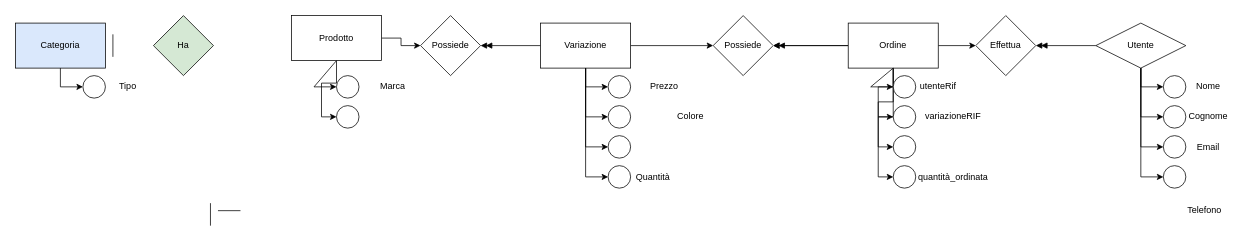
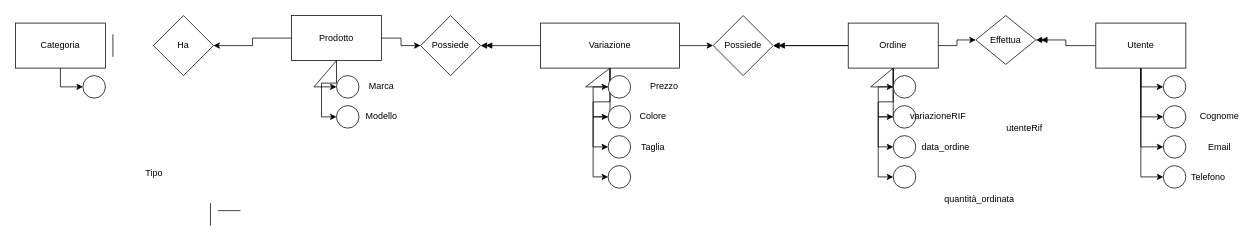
- <mxCell id="41" value="Categoria" style="rounded=0;whiteSpace=wrap;html=1;fillColor=#dae8fc;" parent="1" vertex="1"><mxGeometry x="20" y="30" width="120" height="60" as="geometry" /></mxCell>
+ <mxCell id="41" value="Categoria" style="rounded=0;whiteSpace=wrap;html=1;" parent="1" vertex="1"><mxGeometry x="20" y="30" width="120" height="60" as="geometry" /></mxCell>
- <mxCell id="45" value="Ha" style="rhombus;whiteSpace=wrap;html=1;fillColor=#d5e8d4;" parent="1" vertex="1"><mxGeometry x="204" y="20" width="80" height="80" as="geometry" /></mxCell>
+ <mxCell id="45" value="Ha" style="rhombus;whiteSpace=wrap;html=1;" parent="1" vertex="1"><mxGeometry x="204" y="20" width="80" height="80" as="geometry" /></mxCell>
+ <mxCell id="3" style="edgeStyle=orthogonalEdgeStyle;rounded=0;orthogonalLoop=1;jettySize=auto;html=1;exitX=0;exitY=0.5;exitDx=0;exitDy=0;entryX=1;entryY=0.5;entryDx=0;entryDy=0;" parent="1" source="5" target="45" edge="1"><mxGeometry relative="1" as="geometry" /></mxCell>
- <mxCell id="56" value="Variazione" style="rounded=0;whiteSpace=wrap;html=1;" parent="1" vertex="1"><mxGeometry x="720" y="30" width="120" height="60" as="geometry" /></mxCell>
+ <mxCell id="56" value="Variazione" style="rounded=0;whiteSpace=wrap;html=1;" parent="1" vertex="1"><mxGeometry x="720" y="30" width="185" height="60" as="geometry" /></mxCell>
- <mxCell id="50" value="Effettua" style="rhombus;whiteSpace=wrap;html=1;" parent="1" vertex="1"><mxGeometry x="1300" y="20" width="80" height="80" as="geometry" /></mxCell>
+ <mxCell id="50" value="Effettua" style="rhombus;whiteSpace=wrap;html=1;" parent="1" vertex="1"><mxGeometry x="1300" y="20" width="80" height="65" as="geometry" /></mxCell>
- <mxCell id="31" value="Utente" style="rhombus;whiteSpace=wrap;html=1;" parent="1" vertex="1"><mxGeometry x="1460" y="30" width="120" height="60" as="geometry" /></mxCell>
+ <mxCell id="31" value="Utente" style="rounded=0;whiteSpace=wrap;html=1;" parent="1" vertex="1"><mxGeometry x="1460" y="30" width="120" height="60" as="geometry" /></mxCell>
- <mxCell id="44" value="Tipo" style="text;html=1;align=center;verticalAlign=middle;whiteSpace=wrap;rounded=0;" parent="1" vertex="1"><mxGeometry x="140" y="100" width="60" height="30" as="geometry" /></mxCell>
+ <mxCell id="44" value="Tipo" style="text;html=1;align=center;verticalAlign=middle;whiteSpace=wrap;rounded=0;" parent="1" vertex="1"><mxGeometry x="175" y="215" width="60" height="30" as="geometry" /></mxCell>
- <mxCell id="9" value="Marca" style="text;html=1;align=center;verticalAlign=middle;whiteSpace=wrap;rounded=0;" parent="1" vertex="1"><mxGeometry x="493" y="100" width="60" height="30" as="geometry" /></mxCell>
+ <mxCell id="9" value="Marca" style="text;html=1;align=center;verticalAlign=middle;whiteSpace=wrap;rounded=0;" parent="1" vertex="1"><mxGeometry x="478" y="100" width="60" height="30" as="geometry" /></mxCell>
- <mxCell id="23" value="utenteRif" style="text;html=1;align=center;verticalAlign=middle;whiteSpace=wrap;rounded=0;" parent="1" vertex="1"><mxGeometry x="1220" y="100" width="60" height="30" as="geometry" /></mxCell>
+ <mxCell id="23" value="utenteRif" style="text;html=1;align=center;verticalAlign=middle;whiteSpace=wrap;rounded=0;" parent="1" vertex="1"><mxGeometry x="1335" y="155" width="60" height="30" as="geometry" /></mxCell>
- <mxCell id="37" value="Nome" style="text;html=1;align=center;verticalAlign=middle;whiteSpace=wrap;rounded=0;" parent="1" vertex="1"><mxGeometry x="1580" y="100" width="60" height="30" as="geometry" /></mxCell>
+ <mxCell id="10" value="Modello" style="text;html=1;align=center;verticalAlign=middle;whiteSpace=wrap;rounded=0;" parent="1" vertex="1"><mxGeometry x="478" y="140" width="60" height="30" as="geometry" /></mxCell>
- <mxCell id="63" value="Colore" style="text;html=1;align=center;verticalAlign=middle;whiteSpace=wrap;rounded=0;" parent="1" vertex="1"><mxGeometry x="890" y="140" width="60" height="30" as="geometry" /></mxCell>
+ <mxCell id="63" value="Colore" style="text;html=1;align=center;verticalAlign=middle;whiteSpace=wrap;rounded=0;" parent="1" vertex="1"><mxGeometry x="840" y="140" width="60" height="30" as="geometry" /></mxCell>
- <mxCell id="24" value="variazioneRIF" style="text;html=1;align=center;verticalAlign=middle;whiteSpace=wrap;rounded=0;" parent="1" vertex="1"><mxGeometry x="1240" y="140" width="60" height="30" as="geometry" /></mxCell>
+ <mxCell id="24" value="variazioneRIF" style="text;html=1;align=center;verticalAlign=middle;whiteSpace=wrap;rounded=0;" parent="1" vertex="1"><mxGeometry x="1220" y="140" width="60" height="30" as="geometry" /></mxCell>
- <mxCell id="38" value="Cognome" style="text;html=1;align=center;verticalAlign=middle;whiteSpace=wrap;rounded=0;" parent="1" vertex="1"><mxGeometry x="1580" y="140" width="60" height="30" as="geometry" /></mxCell>
+ <mxCell id="38" value="Cognome" style="text;html=1;align=center;verticalAlign=middle;whiteSpace=wrap;rounded=0;" parent="1" vertex="1"><mxGeometry x="1595" y="140" width="60" height="30" as="geometry" /></mxCell>
+ <mxCell id="64" value="Taglia" style="text;html=1;align=center;verticalAlign=middle;whiteSpace=wrap;rounded=0;" parent="1" vertex="1"><mxGeometry x="840" y="180" width="60" height="30" as="geometry" /></mxCell>
+ <mxCell id="25" value="data_ordine" style="text;html=1;align=center;verticalAlign=middle;whiteSpace=wrap;rounded=0;" parent="1" vertex="1"><mxGeometry x="1230" y="180" width="60" height="30" as="geometry" /></mxCell>
- <mxCell id="39" value="Email" style="text;html=1;align=center;verticalAlign=middle;whiteSpace=wrap;rounded=0;" parent="1" vertex="1"><mxGeometry x="1580" y="180" width="60" height="30" as="geometry" /></mxCell>
+ <mxCell id="39" value="Email" style="text;html=1;align=center;verticalAlign=middle;whiteSpace=wrap;rounded=0;" parent="1" vertex="1"><mxGeometry x="1595" y="180" width="60" height="30" as="geometry" /></mxCell>
- <mxCell id="65" value="Quantità" style="text;html=1;align=center;verticalAlign=middle;whiteSpace=wrap;rounded=0;" parent="1" vertex="1"><mxGeometry x="840" y="220" width="60" height="30" as="geometry" /></mxCell>
- <mxCell id="26" value="quantità_ordinata" style="text;html=1;align=center;verticalAlign=middle;whiteSpace=wrap;rounded=0;" parent="1" vertex="1"><mxGeometry x="1240" y="220" width="60" height="30" as="geometry" /></mxCell>
+ <mxCell id="26" value="quantità_ordinata" style="text;html=1;align=center;verticalAlign=middle;whiteSpace=wrap;rounded=0;" parent="1" vertex="1"><mxGeometry x="1275" y="250" width="60" height="30" as="geometry" /></mxCell>
- <mxCell id="40" value="Telefono" style="text;html=1;align=center;verticalAlign=middle;whiteSpace=wrap;rounded=0;" parent="1" vertex="1"><mxGeometry x="1575" y="265" width="60" height="30" as="geometry" /></mxCell>
+ <mxCell id="40" value="Telefono" style="text;html=1;align=center;verticalAlign=middle;whiteSpace=wrap;rounded=0;" parent="1" vertex="1"><mxGeometry x="1580" y="220" width="60" height="30" as="geometry" /></mxCell>
